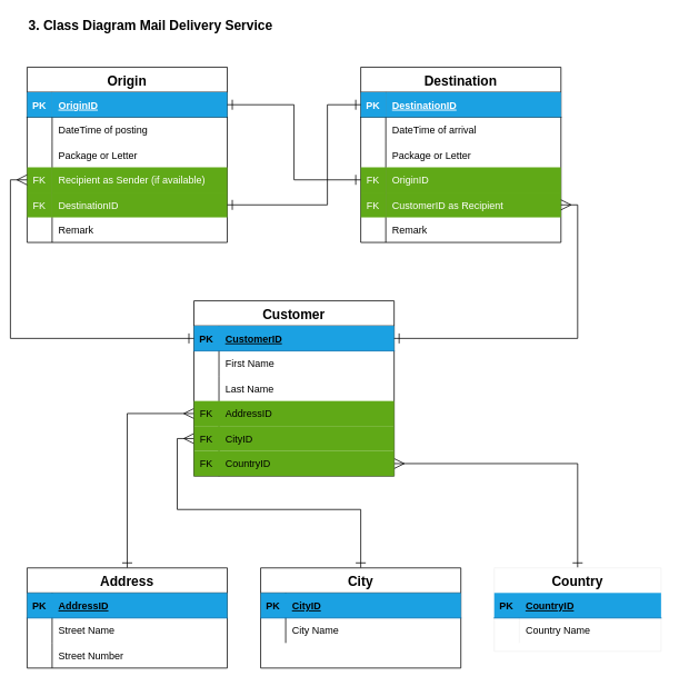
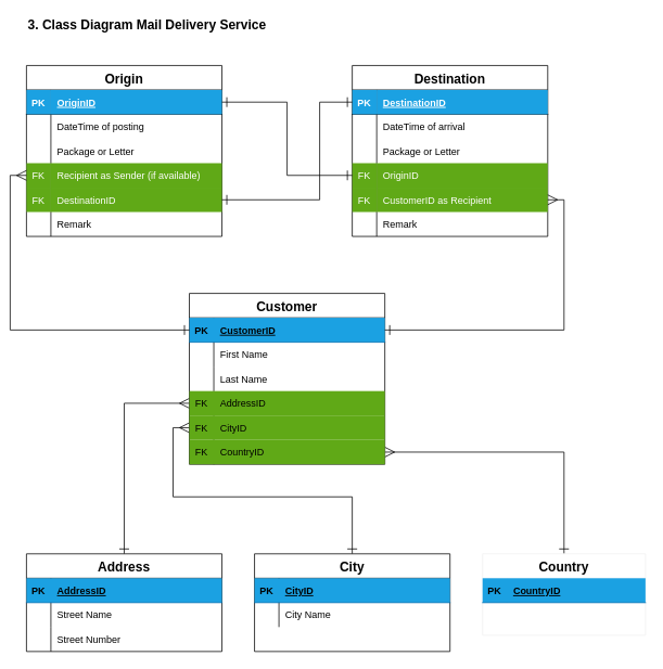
- <mxCell id="58" value="Country Name" style="shape=partialRectangle;connectable=0;fillColor=none;top=0;left=0;bottom=0;right=0;align=left;spacingLeft=6;overflow=hidden;" parent="56" vertex="1"><mxGeometry x="30" width="170" height="30" as="geometry" /></mxCell>
